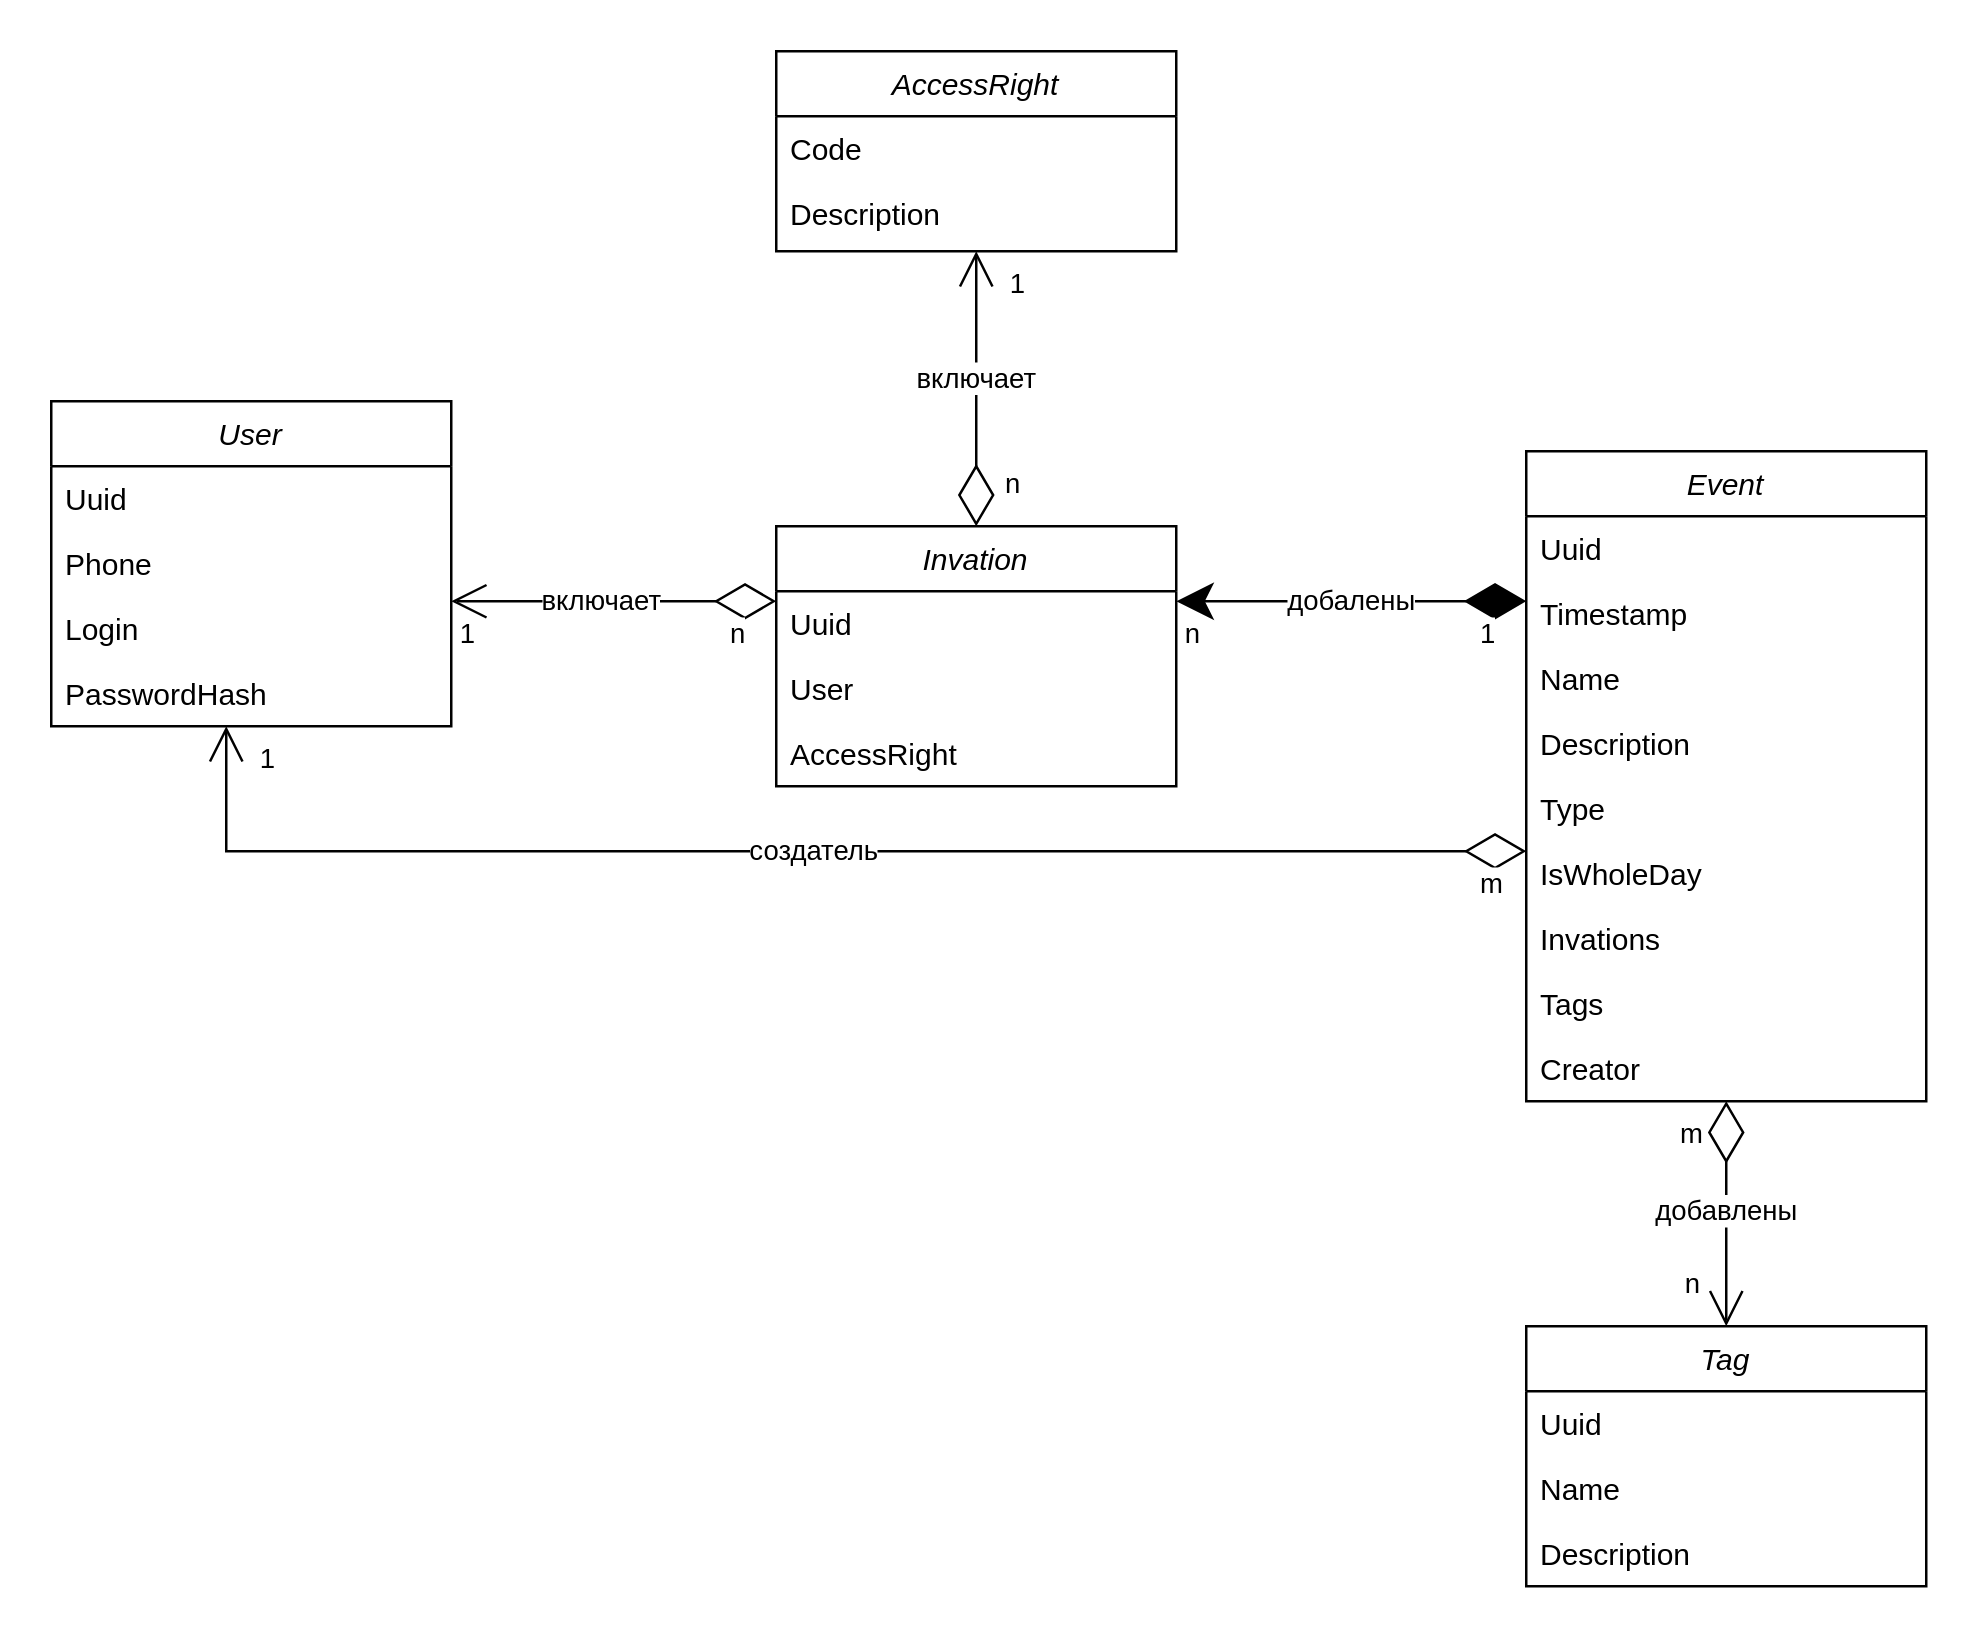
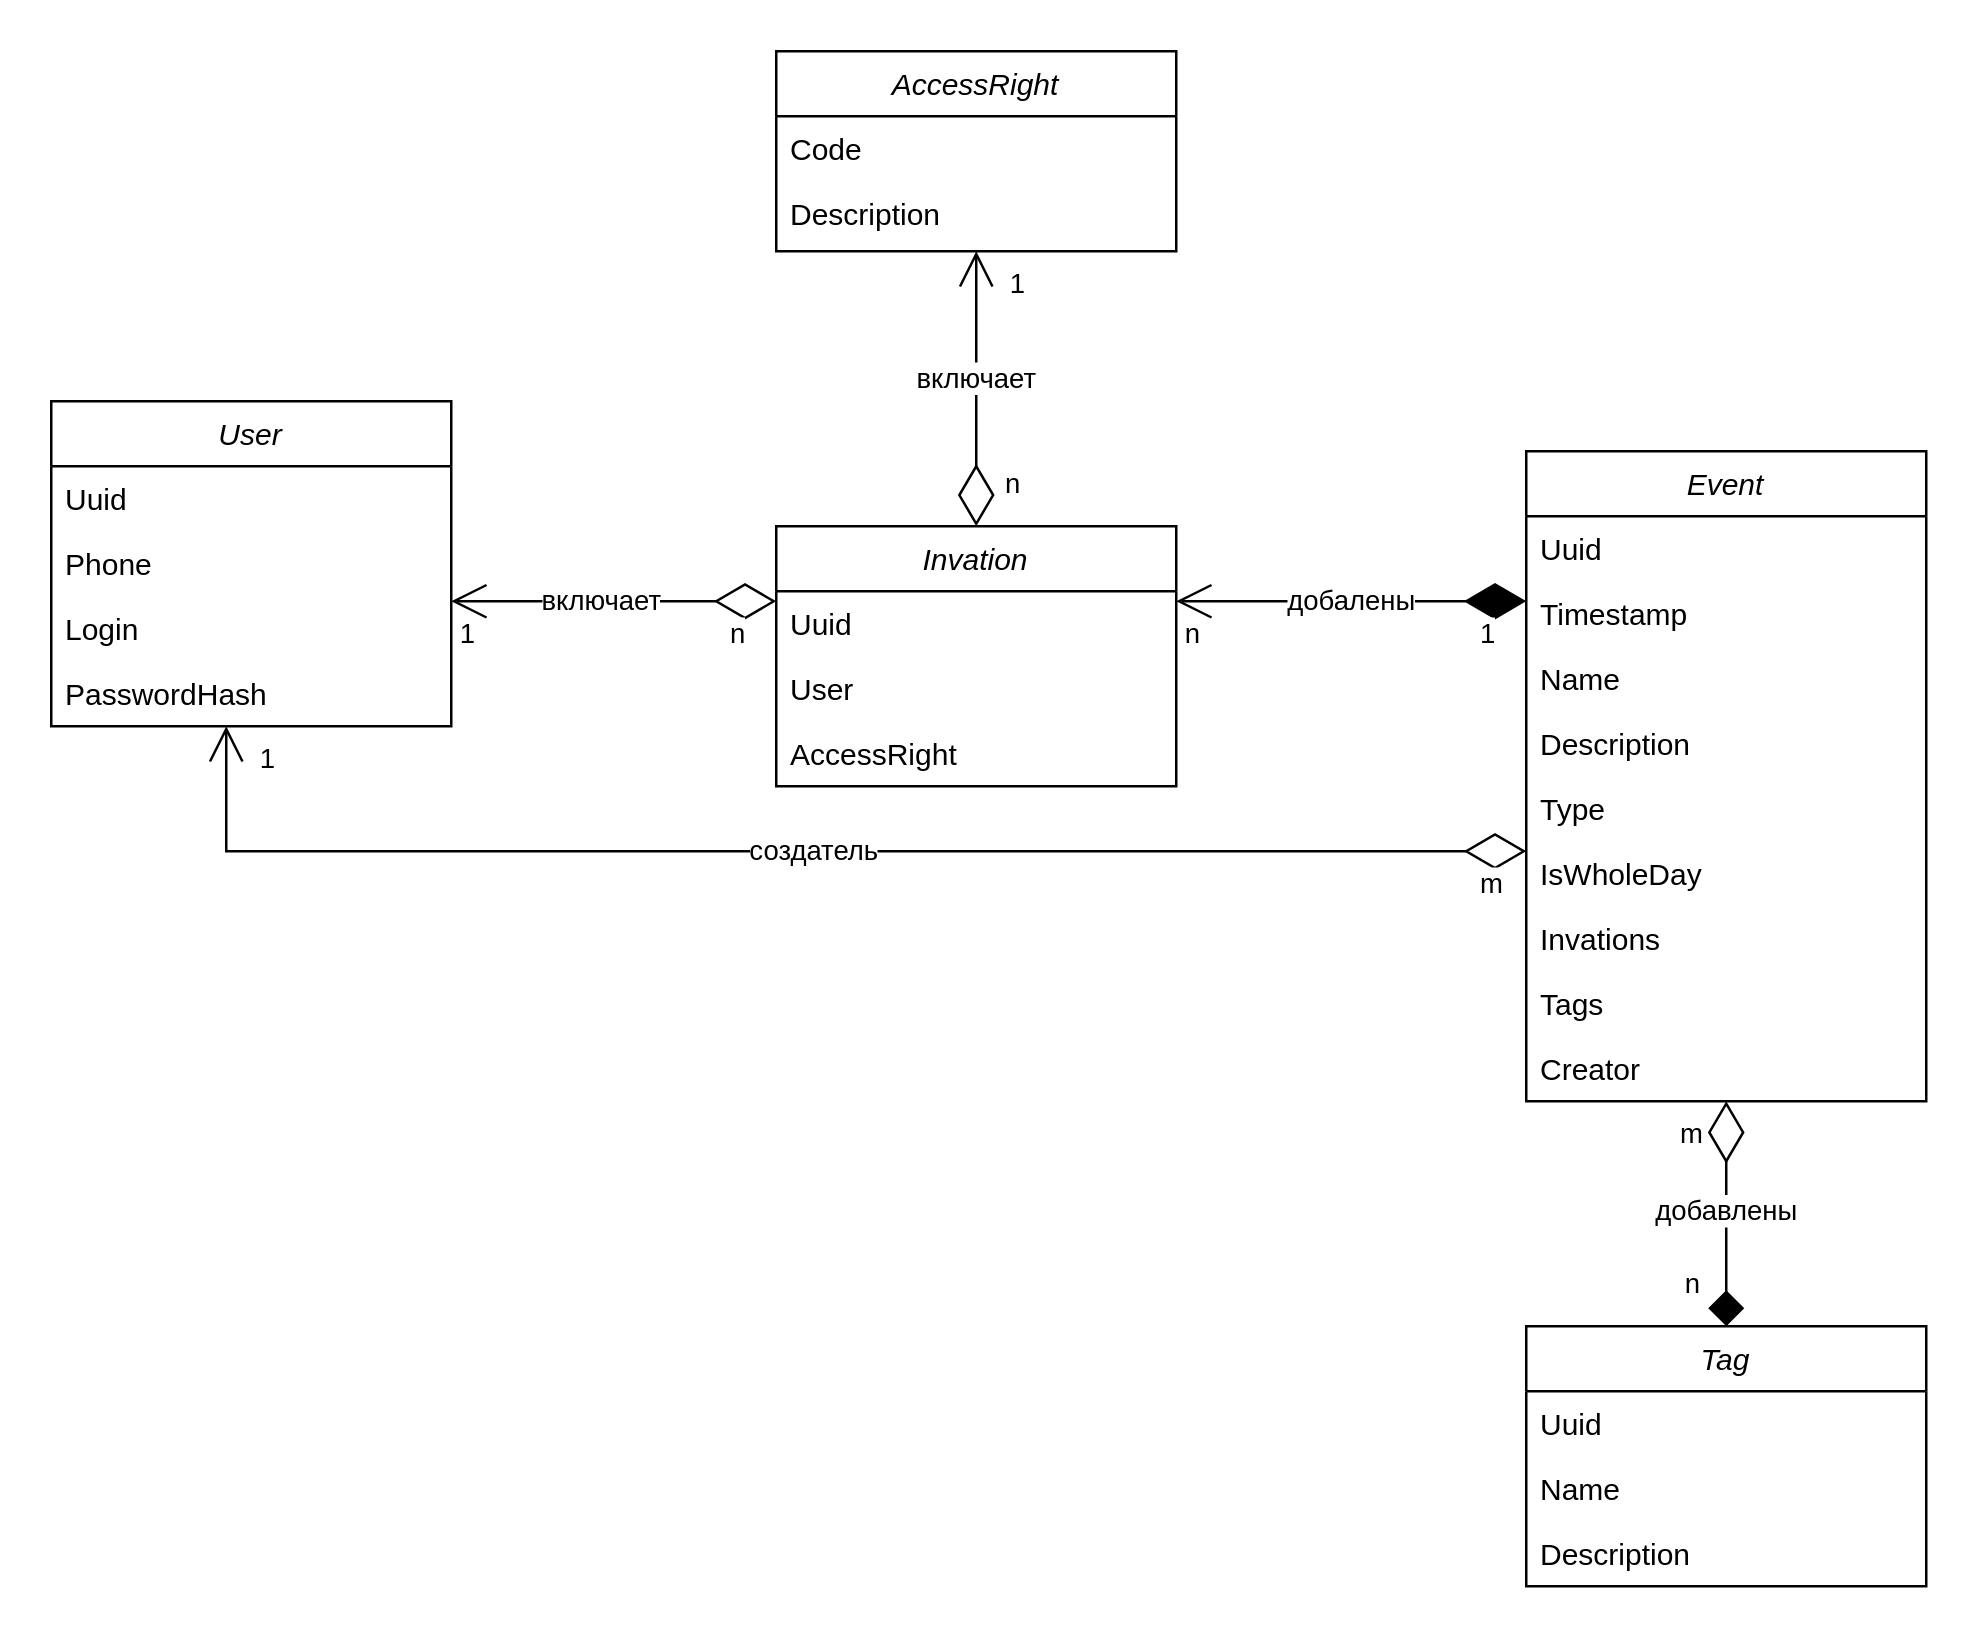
- <mxCell id="24" value="добалены" style="endArrow=classic;html=1;endSize=12;startArrow=diamondThin;startSize=22;startFill=1;edgeStyle=orthogonalEdgeStyle;rounded=0;" edge="1" parent="1" source="7" target="33"><mxGeometry relative="1" as="geometry"><mxPoint x="430" y="420" as="sourcePoint" /><mxPoint x="590" y="420" as="targetPoint" /><Array as="points"><mxPoint x="500" y="240" /><mxPoint x="500" y="240" /></Array></mxGeometry></mxCell>
+ <mxCell id="24" value="добалены" style="endArrow=open;html=1;endSize=12;startArrow=diamondThin;startSize=22;startFill=1;edgeStyle=orthogonalEdgeStyle;rounded=0;" edge="1" parent="1" source="7" target="33"><mxGeometry relative="1" as="geometry"><mxPoint x="430" y="420" as="sourcePoint" /><mxPoint x="590" y="420" as="targetPoint" /><Array as="points"><mxPoint x="500" y="240" /><mxPoint x="500" y="240" /></Array></mxGeometry></mxCell>
- <mxCell id="30" value="добавлены" style="endArrow=open;html=1;endSize=12;startArrow=diamondThin;startSize=22;startFill=0;edgeStyle=orthogonalEdgeStyle;rounded=0;" edge="1" parent="1" source="7" target="20"><mxGeometry x="-0.02" relative="1" as="geometry"><mxPoint x="630" y="390" as="sourcePoint" /><mxPoint x="470" y="390" as="targetPoint" /><Array as="points" /><mxPoint as="offset" /></mxGeometry></mxCell>
+ <mxCell id="30" value="добавлены" style="endArrow=diamond;html=1;endSize=12;startArrow=diamondThin;startSize=22;startFill=0;edgeStyle=orthogonalEdgeStyle;rounded=0;" edge="1" parent="1" source="7" target="20"><mxGeometry x="-0.02" relative="1" as="geometry"><mxPoint x="630" y="390" as="sourcePoint" /><mxPoint x="470" y="390" as="targetPoint" /><Array as="points" /><mxPoint as="offset" /></mxGeometry></mxCell>
